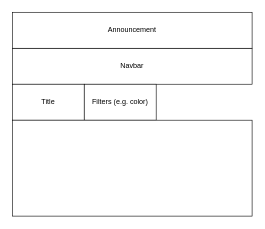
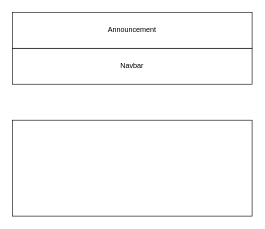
- <mxCell id="4" value="Title" style="rounded=0;whiteSpace=wrap;html=1;" vertex="1" parent="1"><mxGeometry x="20" y="140" width="120" height="60" as="geometry" /></mxCell>
- <mxCell id="5" value="Filters (e.g. color)" style="rounded=0;whiteSpace=wrap;html=1;" vertex="1" parent="1"><mxGeometry x="140" y="140" width="120" height="60" as="geometry" /></mxCell>
